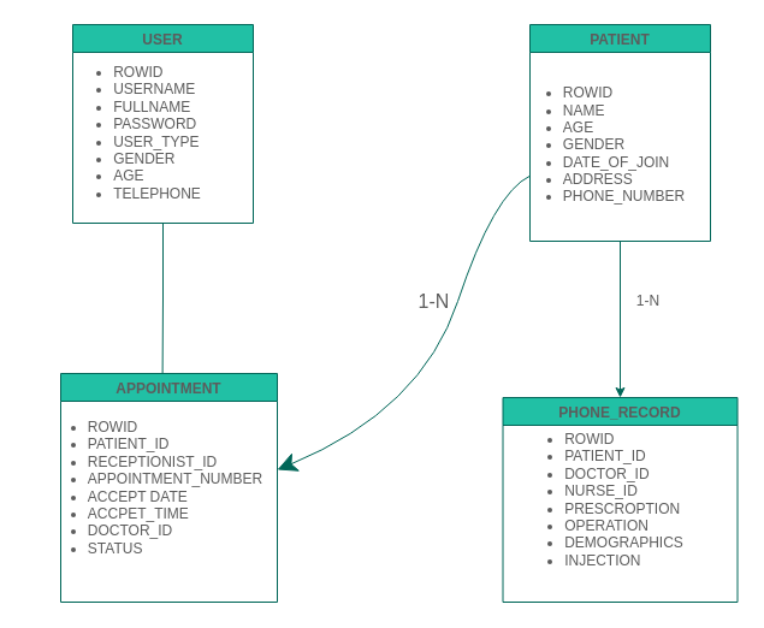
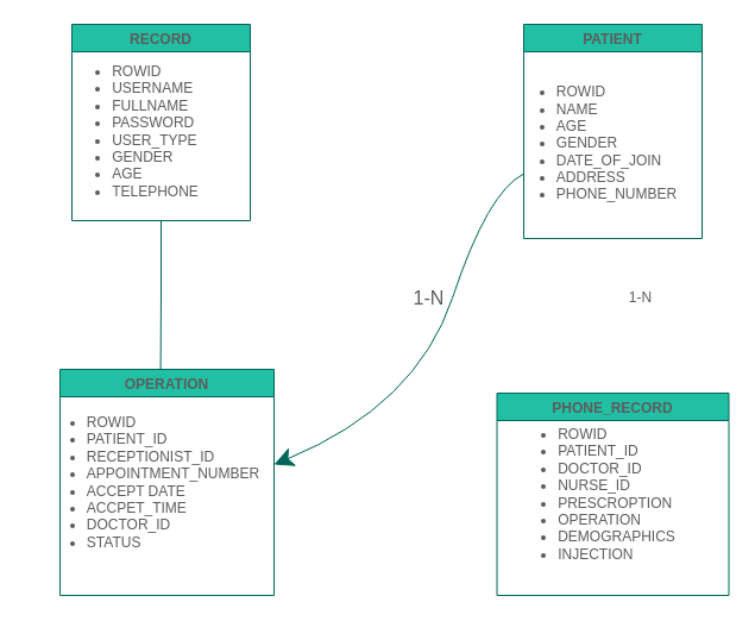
- <mxCell id="3" value="USER" style="swimlane;fillColor=#21C0A5;strokeColor=#006658;fontColor=#5C5C5C;rounded=0;" vertex="1" parent="1"><mxGeometry x="60" y="20" width="150" height="165" as="geometry"><mxRectangle x="70" y="80" width="70" height="30" as="alternateBounds" /></mxGeometry></mxCell>
+ <mxCell id="3" value="RECORD" style="swimlane;fillColor=#21C0A5;strokeColor=#006658;fontColor=#5C5C5C;rounded=0;" vertex="1" parent="1"><mxGeometry x="60" y="20" width="150" height="165" as="geometry"><mxRectangle x="70" y="80" width="70" height="30" as="alternateBounds" /></mxGeometry></mxCell>
- <mxCell id="5" style="edgeStyle=orthogonalEdgeStyle;rounded=0;orthogonalLoop=1;jettySize=auto;html=1;strokeColor=#006658;fontColor=#5C5C5C;" edge="1" parent="1" source="6" target="7"><mxGeometry relative="1" as="geometry" /></mxCell>
- <mxCell id="9" value="APPOINTMENT" style="swimlane;startSize=23;fillColor=#21C0A5;strokeColor=#006658;fontColor=#5C5C5C;rounded=0;" vertex="1" parent="1"><mxGeometry x="50" y="310" width="180" height="190" as="geometry" /></mxCell>
+ <mxCell id="9" value="OPERATION" style="swimlane;startSize=23;fillColor=#21C0A5;strokeColor=#006658;fontColor=#5C5C5C;rounded=0;" vertex="1" parent="1"><mxGeometry x="50" y="310" width="180" height="190" as="geometry" /></mxCell>
